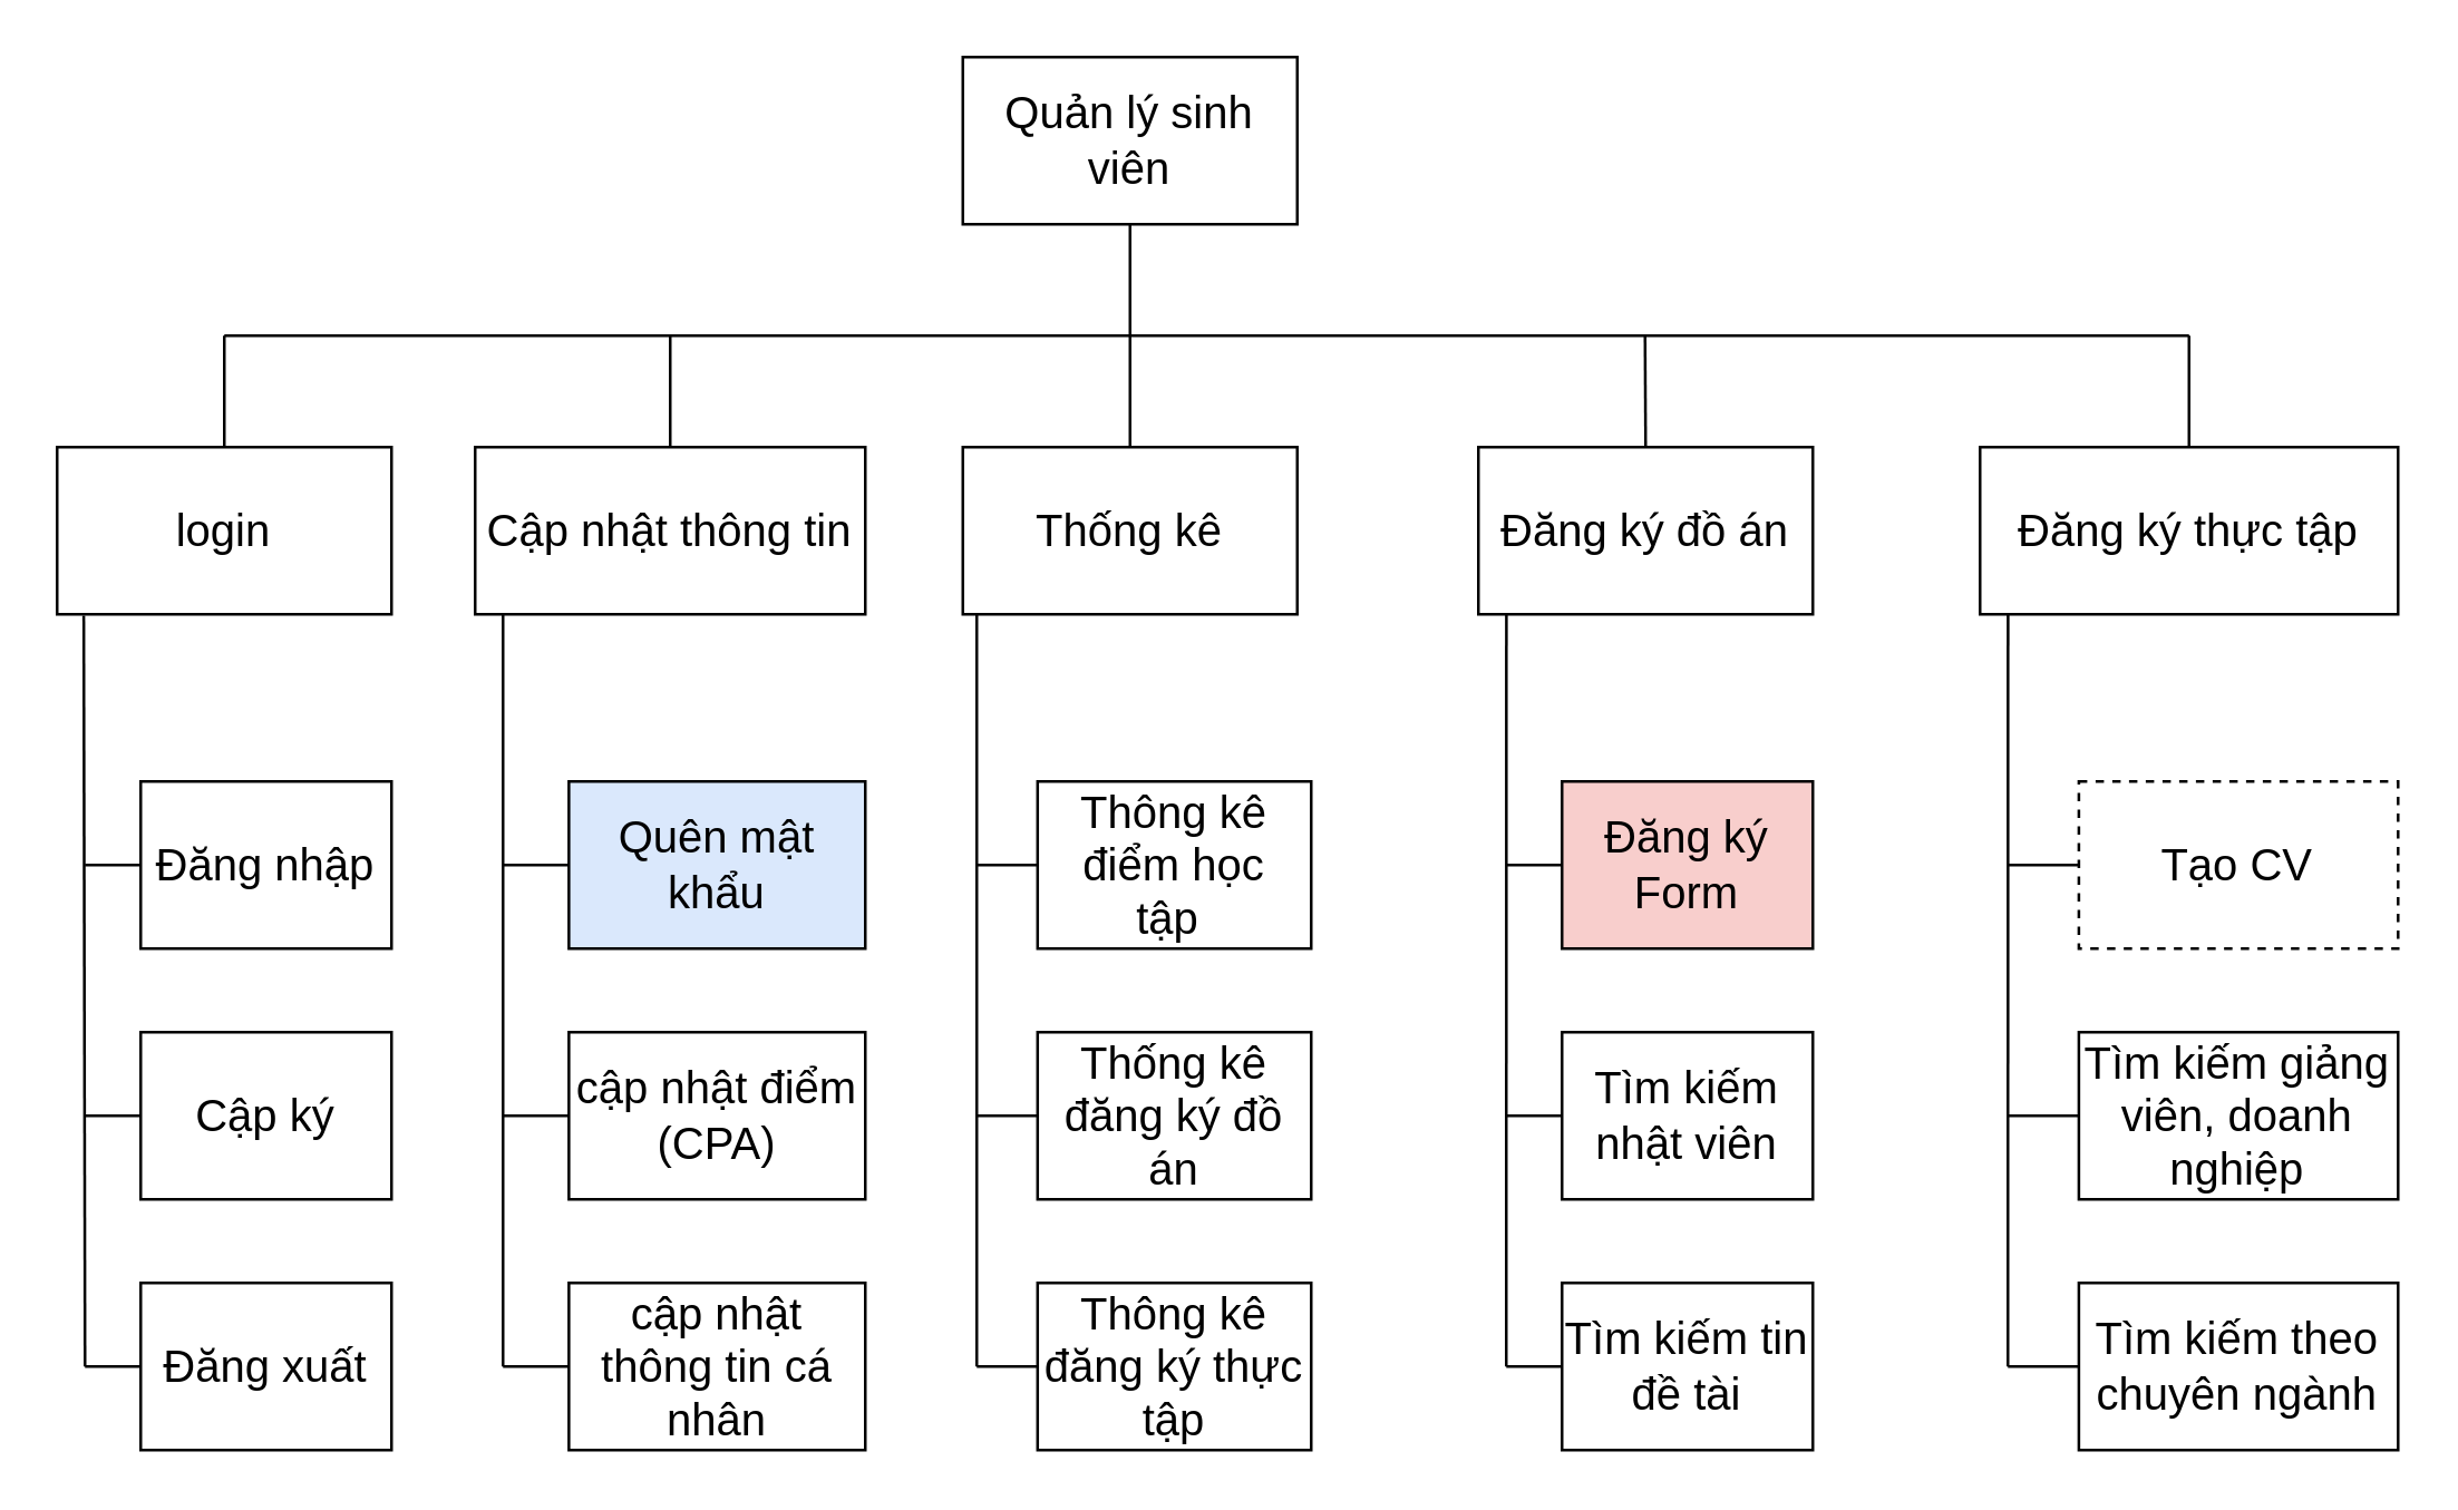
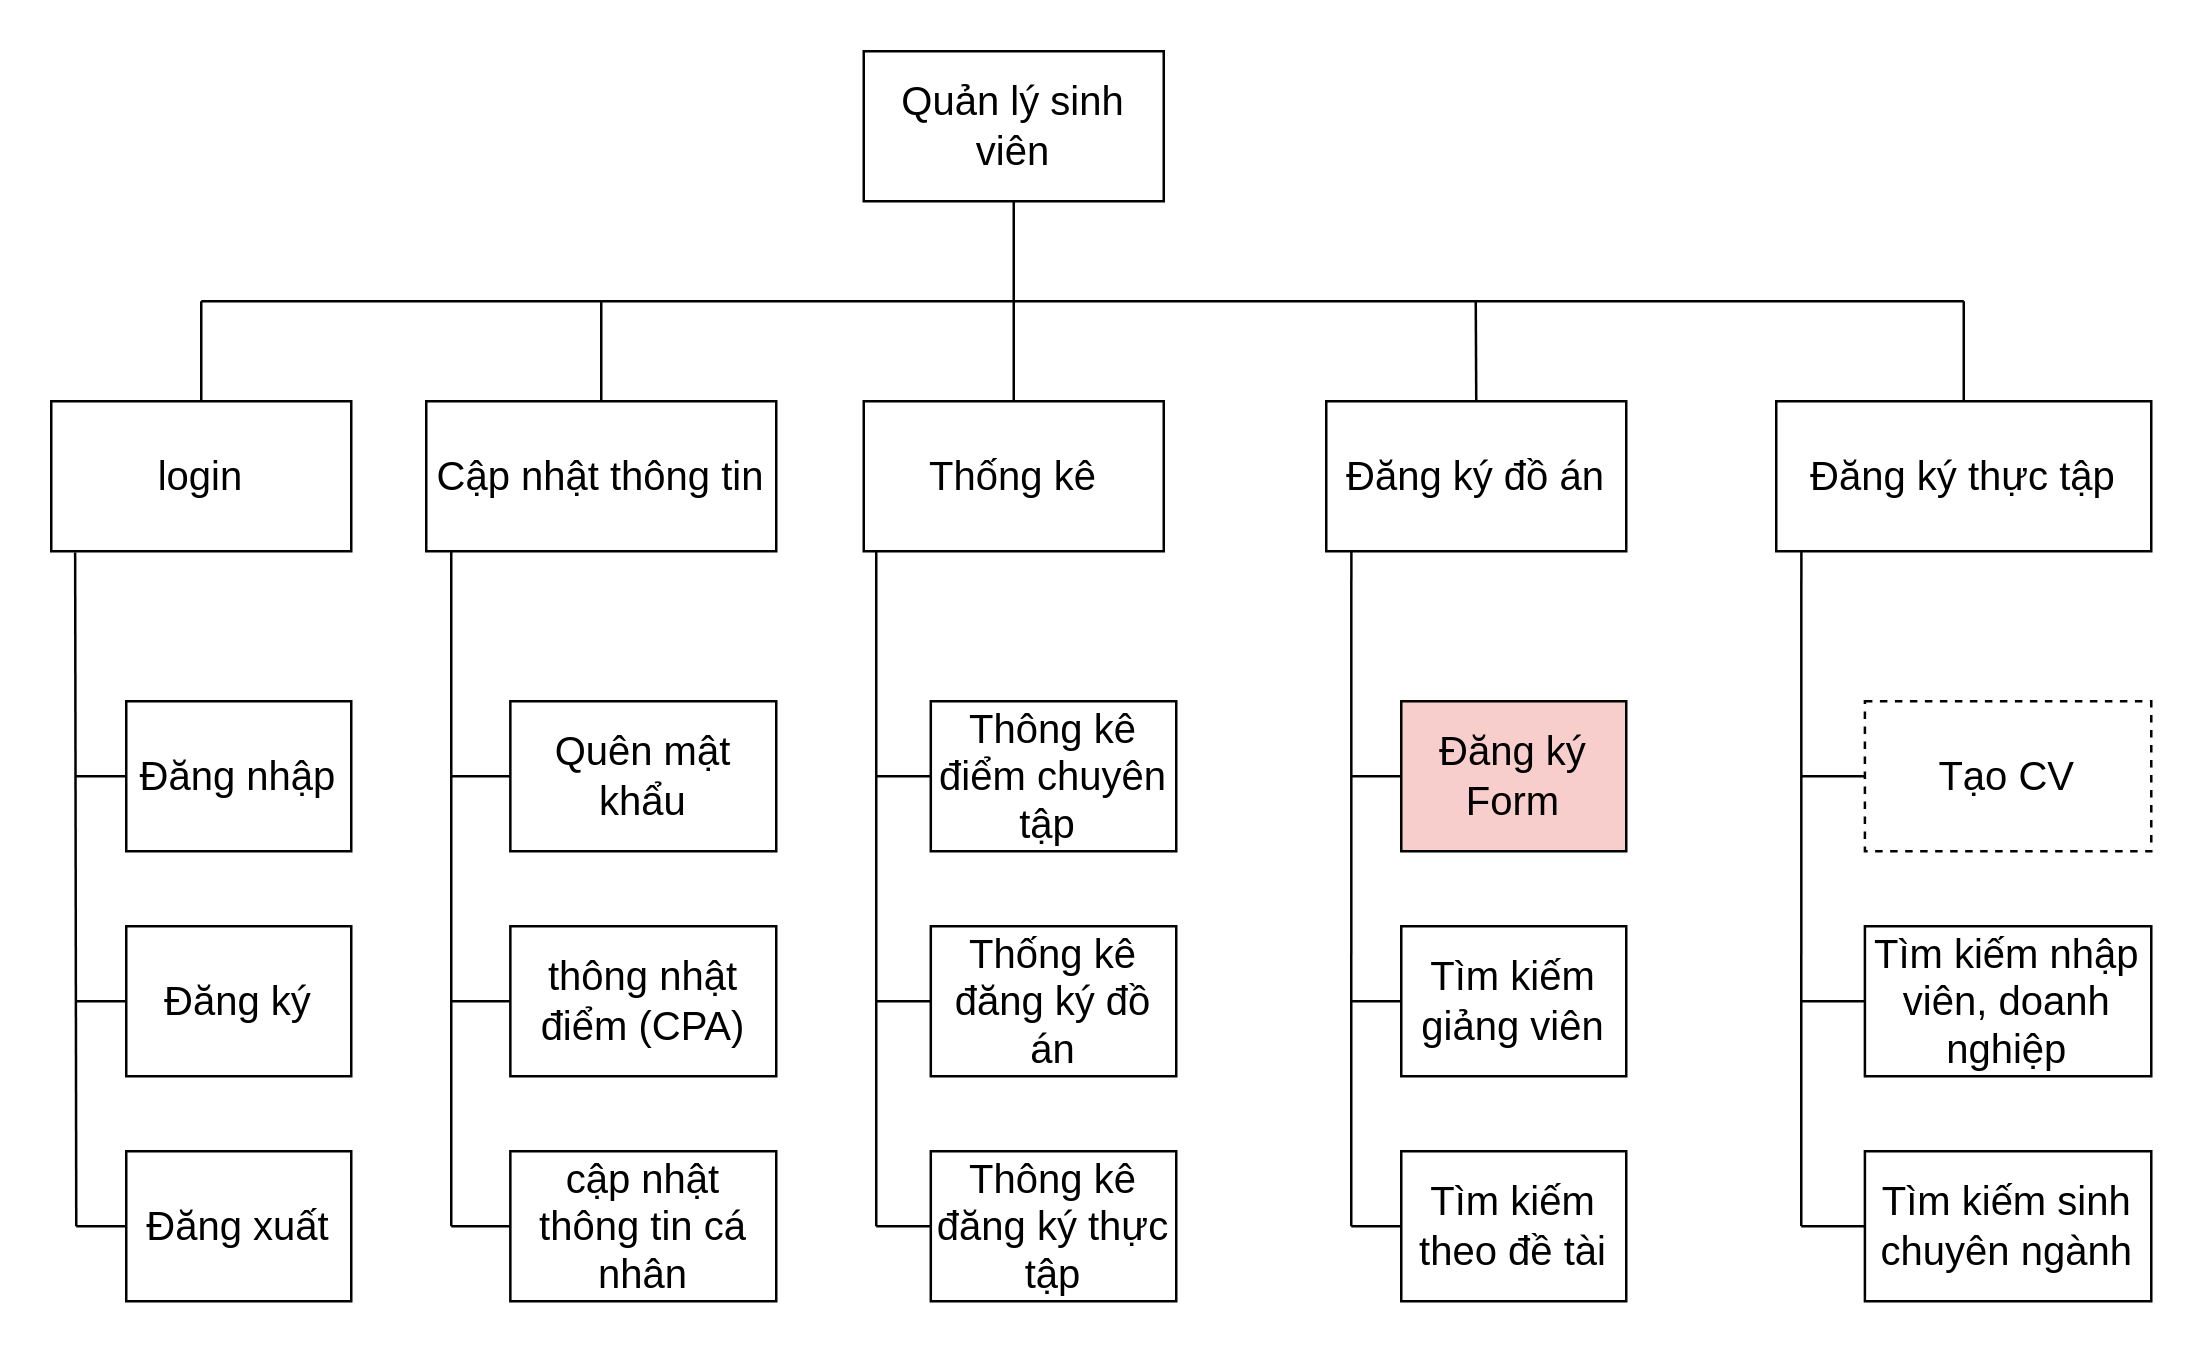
- <mxCell id="23" value="Quên mật khẩu" style="rounded=0;whiteSpace=wrap;html=1;fontSize=16;fillColor=#dae8fc;" parent="22" vertex="1"><mxGeometry x="23.636" width="106.364" height="60" as="geometry" /></mxCell>
+ <mxCell id="23" value="Quên mật khẩu" style="rounded=0;whiteSpace=wrap;html=1;fontSize=16;" parent="22" vertex="1"><mxGeometry x="23.636" width="106.364" height="60" as="geometry" /></mxCell>
- <mxCell id="56" value="Thông kê điểm học tập&amp;nbsp;" style="rounded=0;whiteSpace=wrap;html=1;fontSize=16;" parent="55" vertex="1"><mxGeometry x="21.818" width="98.182" height="60" as="geometry" /></mxCell>
+ <mxCell id="56" value="Thông kê điểm chuyên tập&amp;nbsp;" style="rounded=0;whiteSpace=wrap;html=1;fontSize=16;" parent="55" vertex="1"><mxGeometry x="21.818" width="98.182" height="60" as="geometry" /></mxCell>
- <mxCell id="16" value="Cập ký" style="rounded=0;whiteSpace=wrap;html=1;fontSize=16;" parent="15" vertex="1"><mxGeometry x="20" width="90" height="60" as="geometry" /></mxCell>
+ <mxCell id="16" value="Đăng ký" style="rounded=0;whiteSpace=wrap;html=1;fontSize=16;" parent="15" vertex="1"><mxGeometry x="20" width="90" height="60" as="geometry" /></mxCell>
- <mxCell id="26" value="cập nhật điểm (CPA)" style="rounded=0;whiteSpace=wrap;html=1;fontSize=16;" parent="25" vertex="1"><mxGeometry x="23.636" width="106.364" height="60" as="geometry" /></mxCell>
+ <mxCell id="26" value="thông nhật điểm (CPA)" style="rounded=0;whiteSpace=wrap;html=1;fontSize=16;" parent="25" vertex="1"><mxGeometry x="23.636" width="106.364" height="60" as="geometry" /></mxCell>
- <mxCell id="39" value="Tìm kiếm nhật viên" style="rounded=0;whiteSpace=wrap;html=1;fontSize=16;" parent="38" vertex="1"><mxGeometry x="20" width="90" height="60" as="geometry" /></mxCell>
+ <mxCell id="39" value="Tìm kiếm giảng viên" style="rounded=0;whiteSpace=wrap;html=1;fontSize=16;" parent="38" vertex="1"><mxGeometry x="20" width="90" height="60" as="geometry" /></mxCell>
- <mxCell id="48" value="Tìm kiếm giảng viên, doanh nghiệp" style="rounded=0;whiteSpace=wrap;html=1;fontSize=16;" parent="47" vertex="1"><mxGeometry x="25.455" width="114.545" height="60" as="geometry" /></mxCell>
+ <mxCell id="48" value="Tìm kiếm nhập viên, doanh nghiệp" style="rounded=0;whiteSpace=wrap;html=1;fontSize=16;" parent="47" vertex="1"><mxGeometry x="25.455" width="114.545" height="60" as="geometry" /></mxCell>
- <mxCell id="42" value="Tìm kiếm tin đề tài" style="rounded=0;whiteSpace=wrap;html=1;fontSize=16;" parent="41" vertex="1"><mxGeometry x="20" width="90" height="60" as="geometry" /></mxCell>
+ <mxCell id="42" value="Tìm kiếm theo đề tài" style="rounded=0;whiteSpace=wrap;html=1;fontSize=16;" parent="41" vertex="1"><mxGeometry x="20" width="90" height="60" as="geometry" /></mxCell>
- <mxCell id="51" value="Tìm kiếm theo chuyên ngành" style="rounded=0;whiteSpace=wrap;html=1;fontSize=16;" parent="50" vertex="1"><mxGeometry x="25.455" width="114.545" height="60" as="geometry" /></mxCell>
+ <mxCell id="51" value="Tìm kiếm sinh chuyên ngành" style="rounded=0;whiteSpace=wrap;html=1;fontSize=16;" parent="50" vertex="1"><mxGeometry x="25.455" width="114.545" height="60" as="geometry" /></mxCell>
